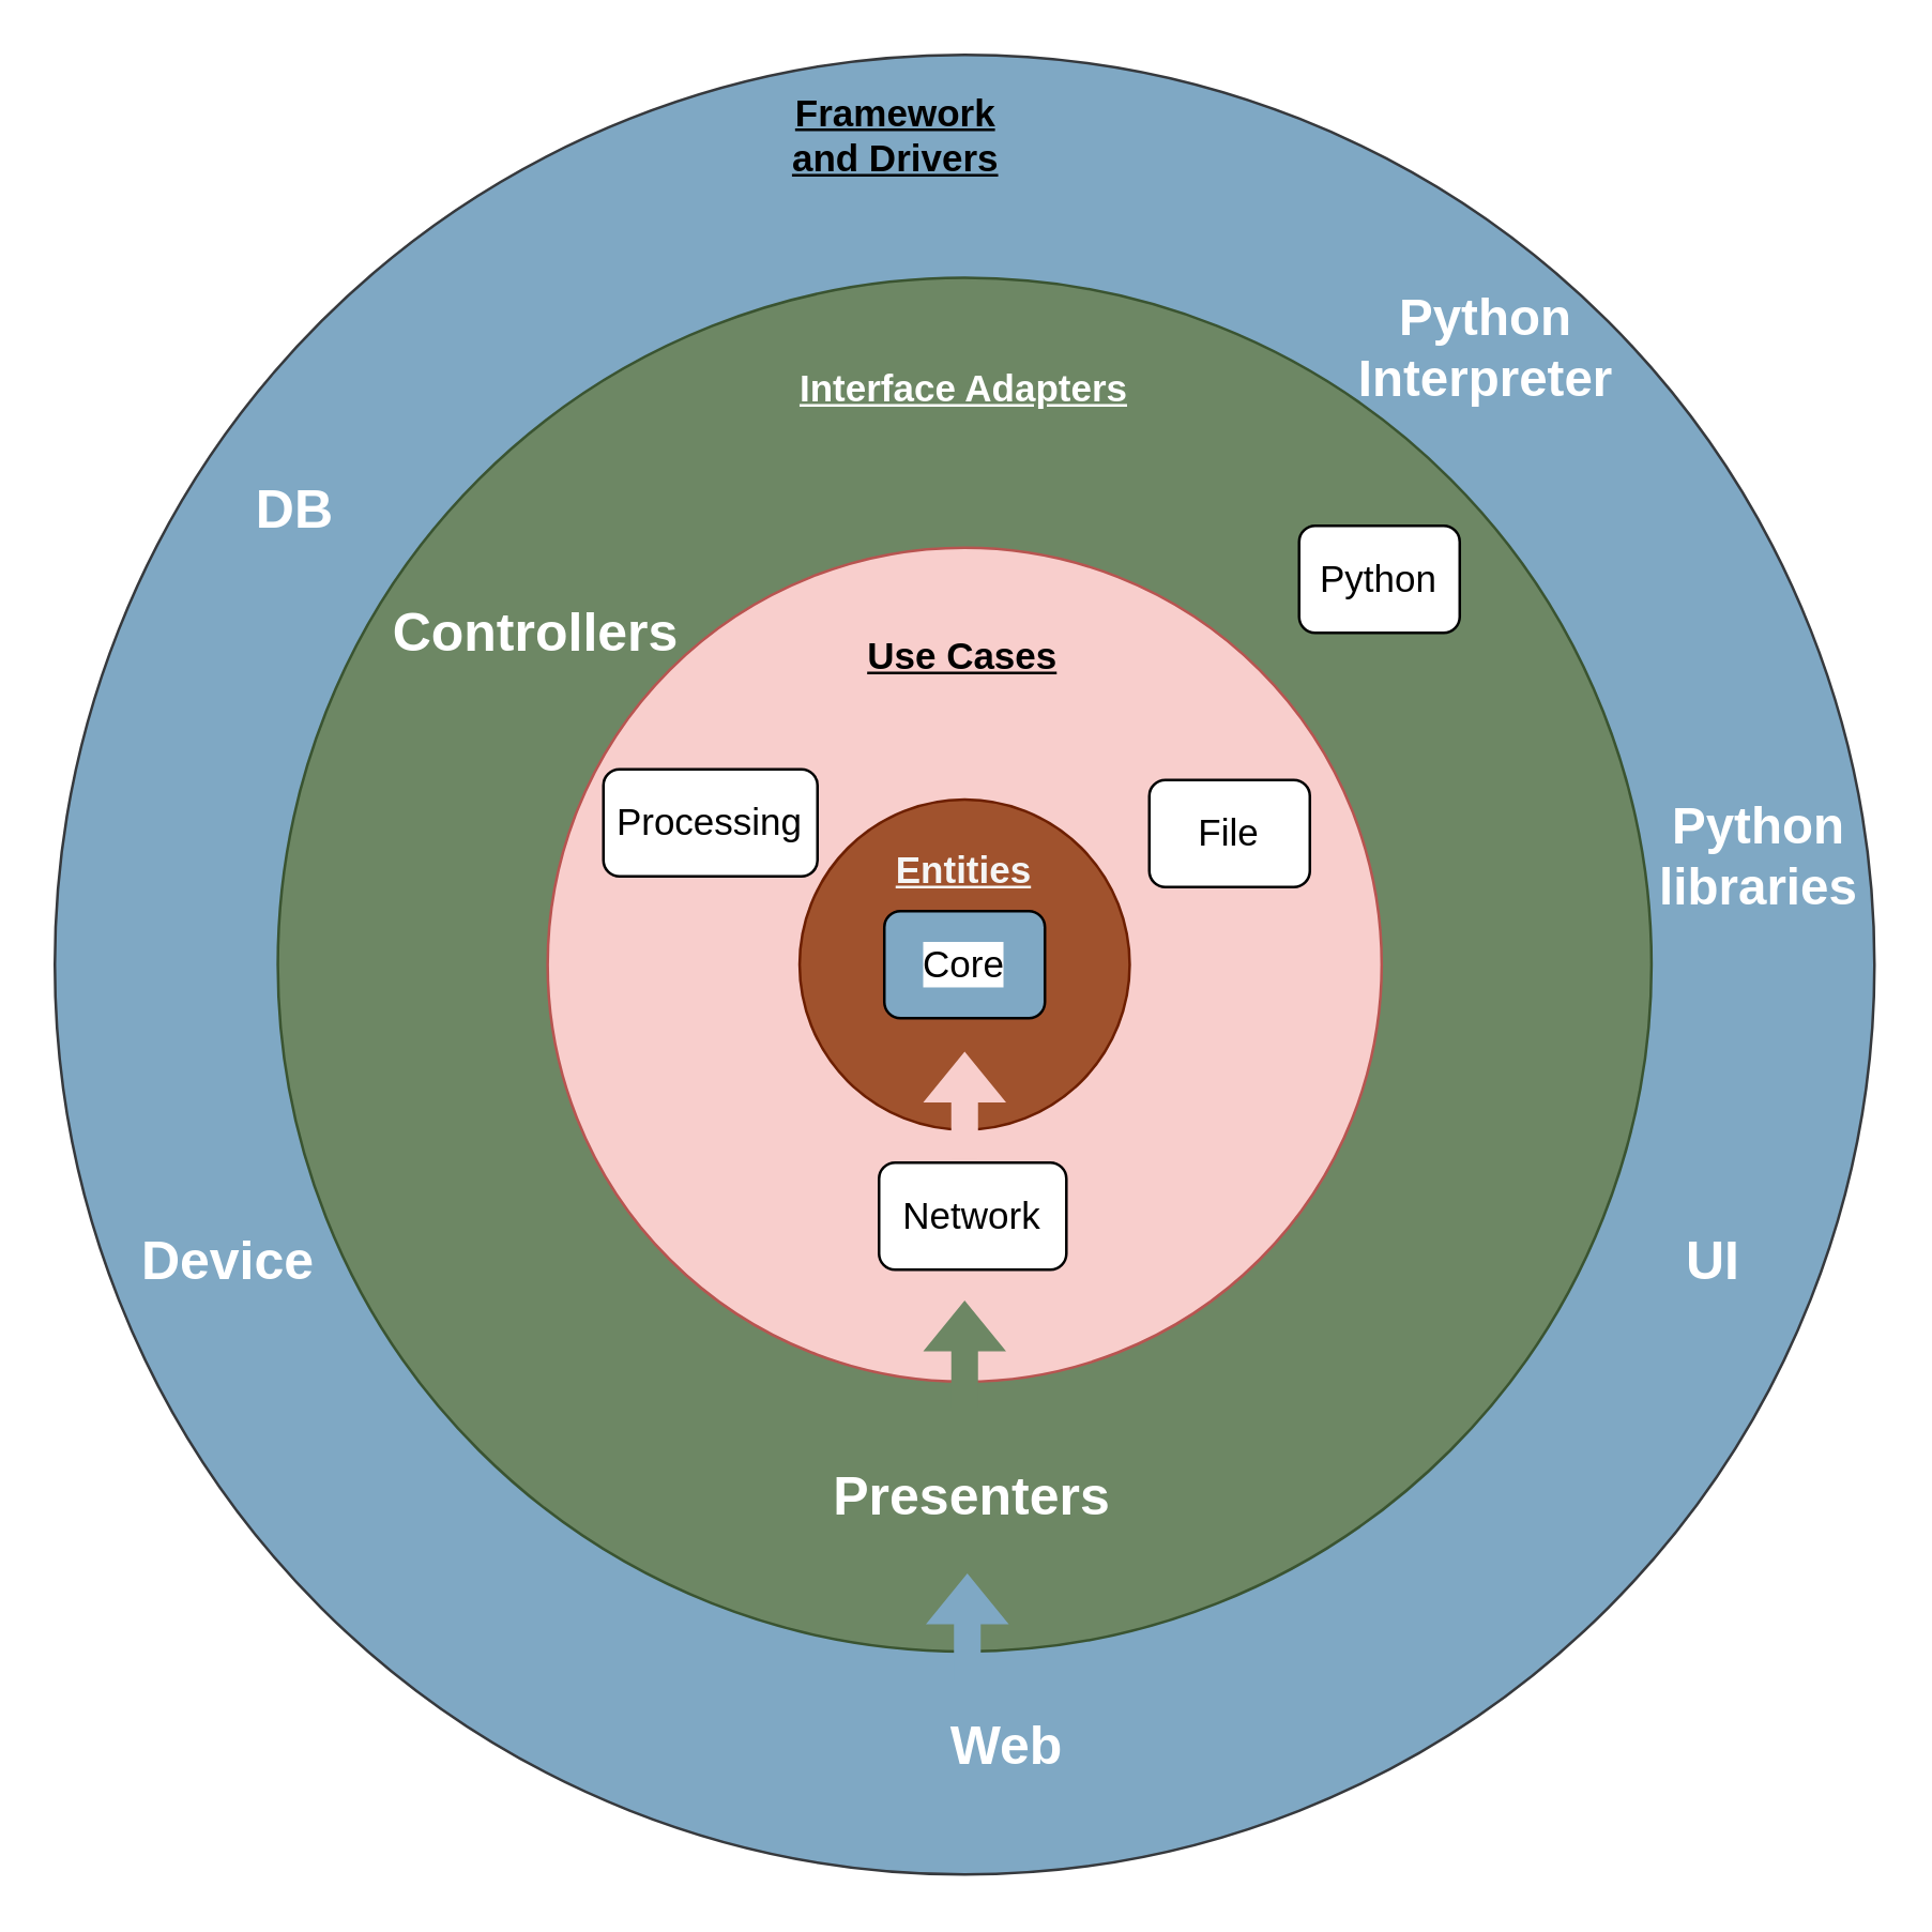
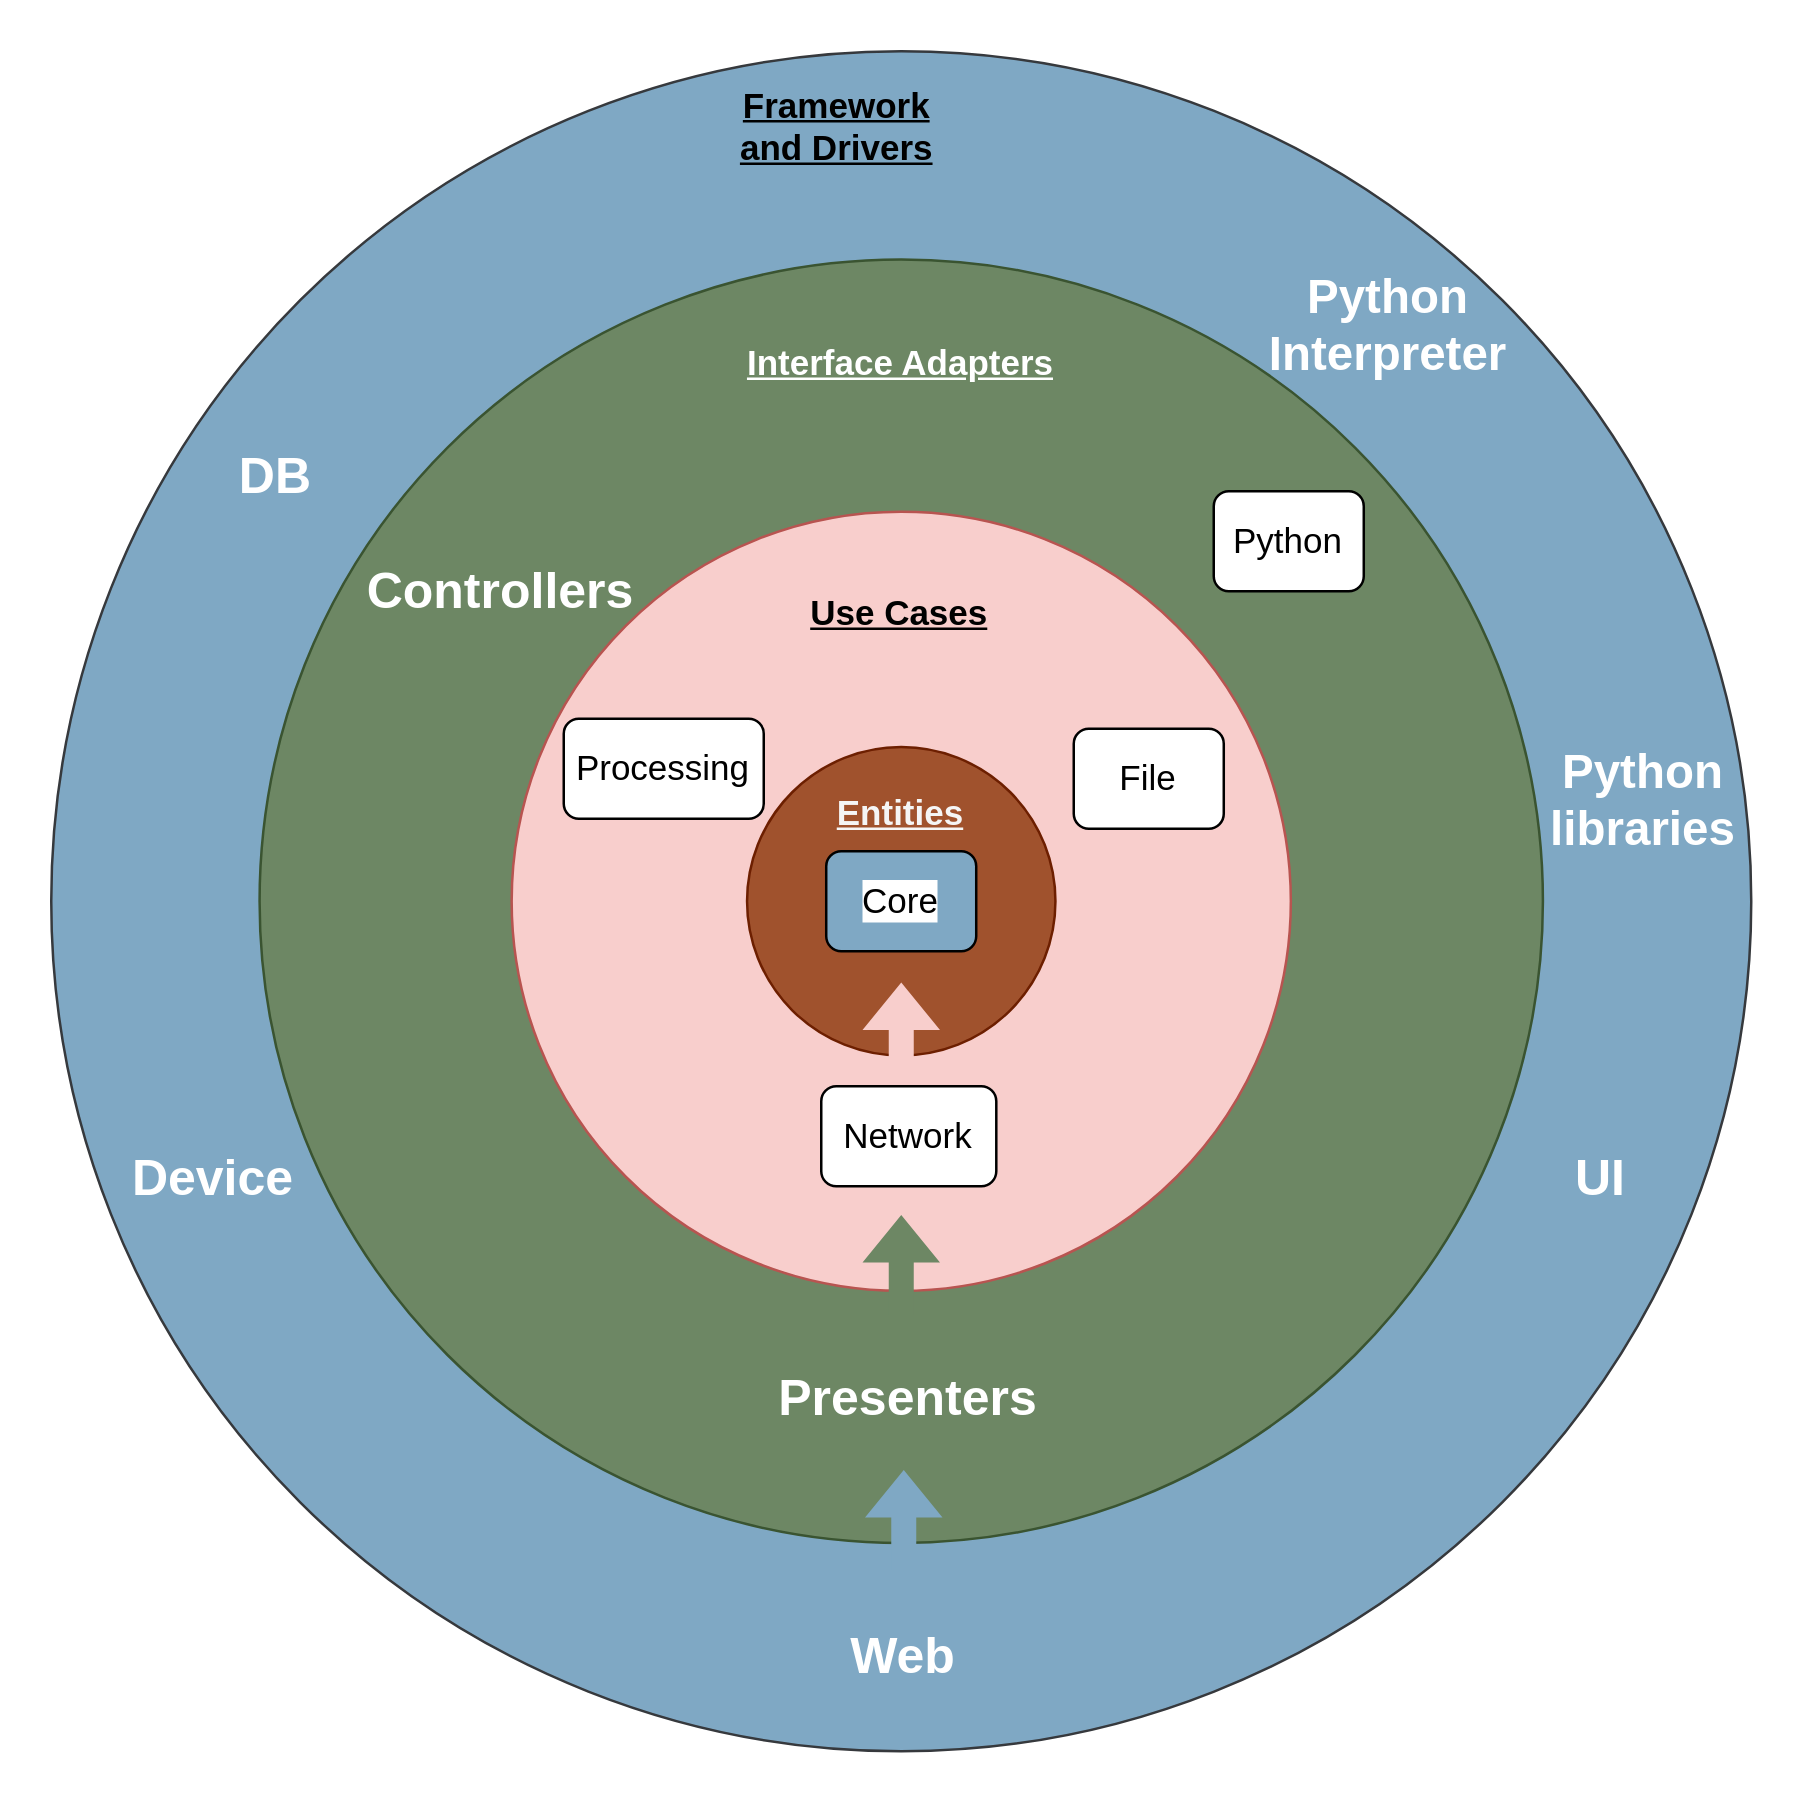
- <mxCell id="19" value="&lt;font style=&quot;font-size: 20px;&quot;&gt;Web&lt;/font&gt;" style="text;html=1;align=center;verticalAlign=middle;whiteSpace=wrap;rounded=1;fontSize=20;fontStyle=1;fontColor=#FFFFFF;" parent="1" vertex="1"><mxGeometry x="346" y="636" width="60" height="30" as="geometry" /></mxCell>
+ <mxCell id="19" value="&lt;font style=&quot;font-size: 20px;&quot;&gt;Web&lt;/font&gt;" style="text;html=1;align=center;verticalAlign=middle;whiteSpace=wrap;rounded=1;fontSize=20;fontStyle=1;fontColor=#FFFFFF;" parent="1" vertex="1"><mxGeometry x="331" y="646" width="60" height="30" as="geometry" /></mxCell>
